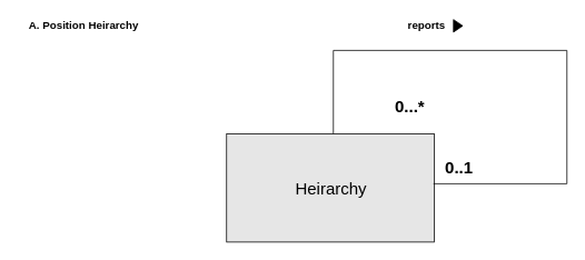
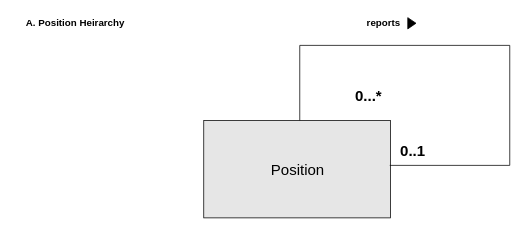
- <mxCell id="2" value="Heirarchy" style="html=1;fontSize=20;fillColor=#E6E6E6;" parent="1" vertex="1"><mxGeometry x="271" y="160" width="249" height="130" as="geometry" /></mxCell>
+ <mxCell id="2" value="Position" style="html=1;fontSize=20;fillColor=#E6E6E6;" parent="1" vertex="1"><mxGeometry x="271" y="160" width="249" height="130" as="geometry" /></mxCell>
